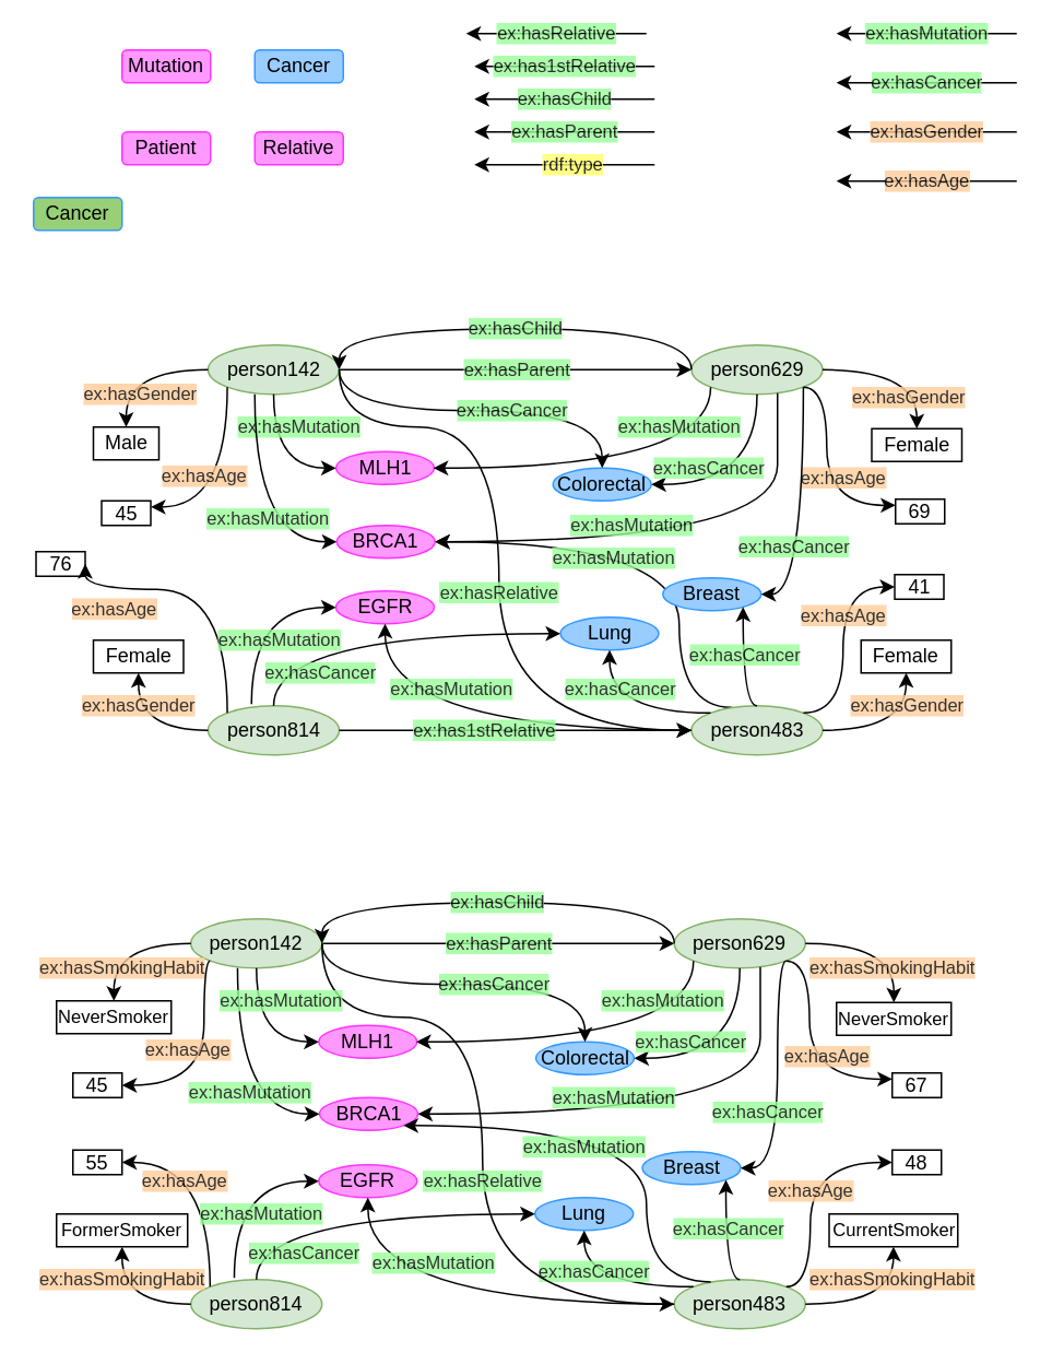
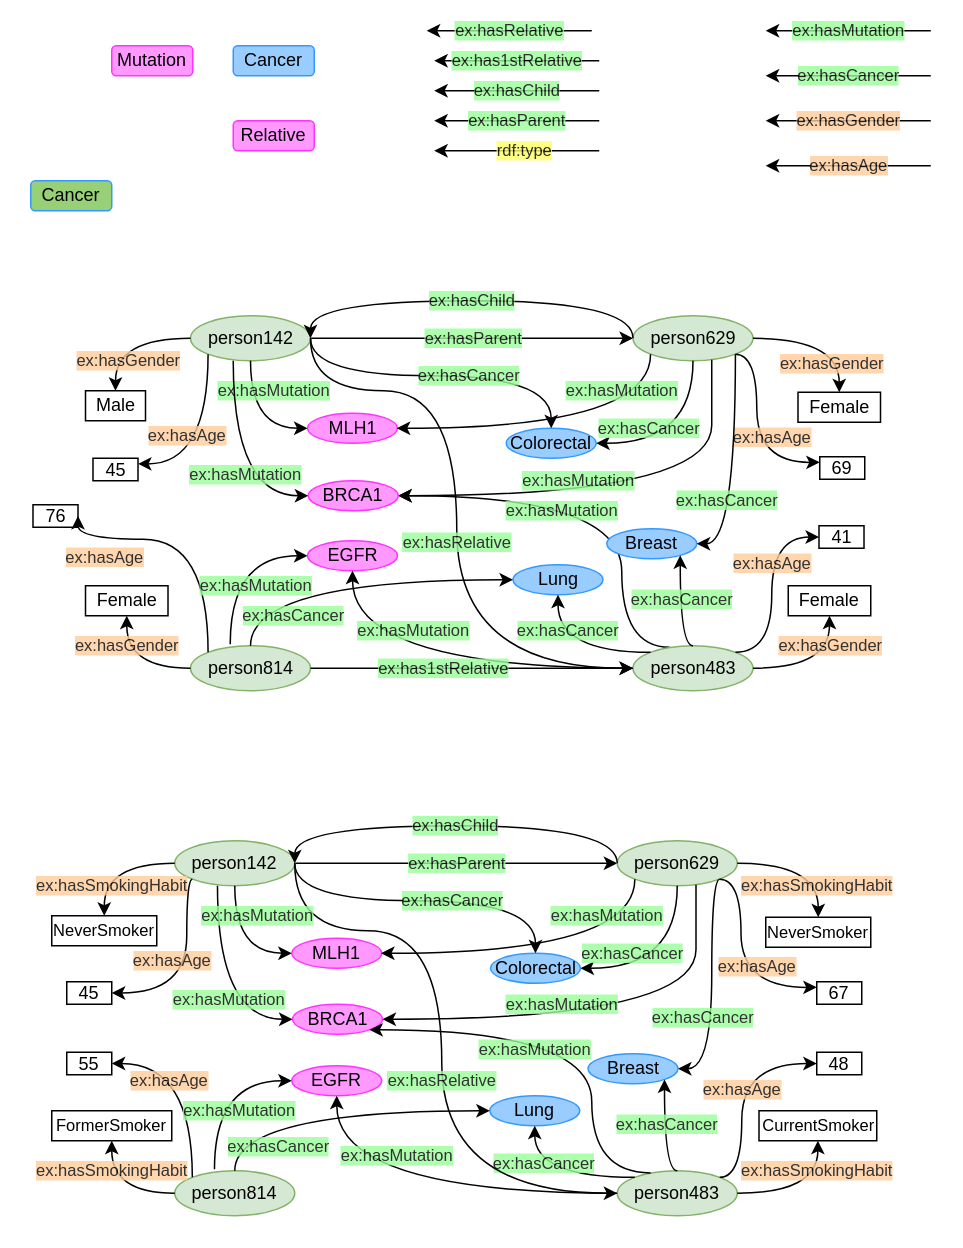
- <mxCell id="48" value="Patient" style="rounded=1;whiteSpace=wrap;html=1;fillColor=#FF99FF;strokeColor=#FF33FF;" parent="1" vertex="1"><mxGeometry x="74" y="80" width="54" height="20" as="geometry" /></mxCell>
